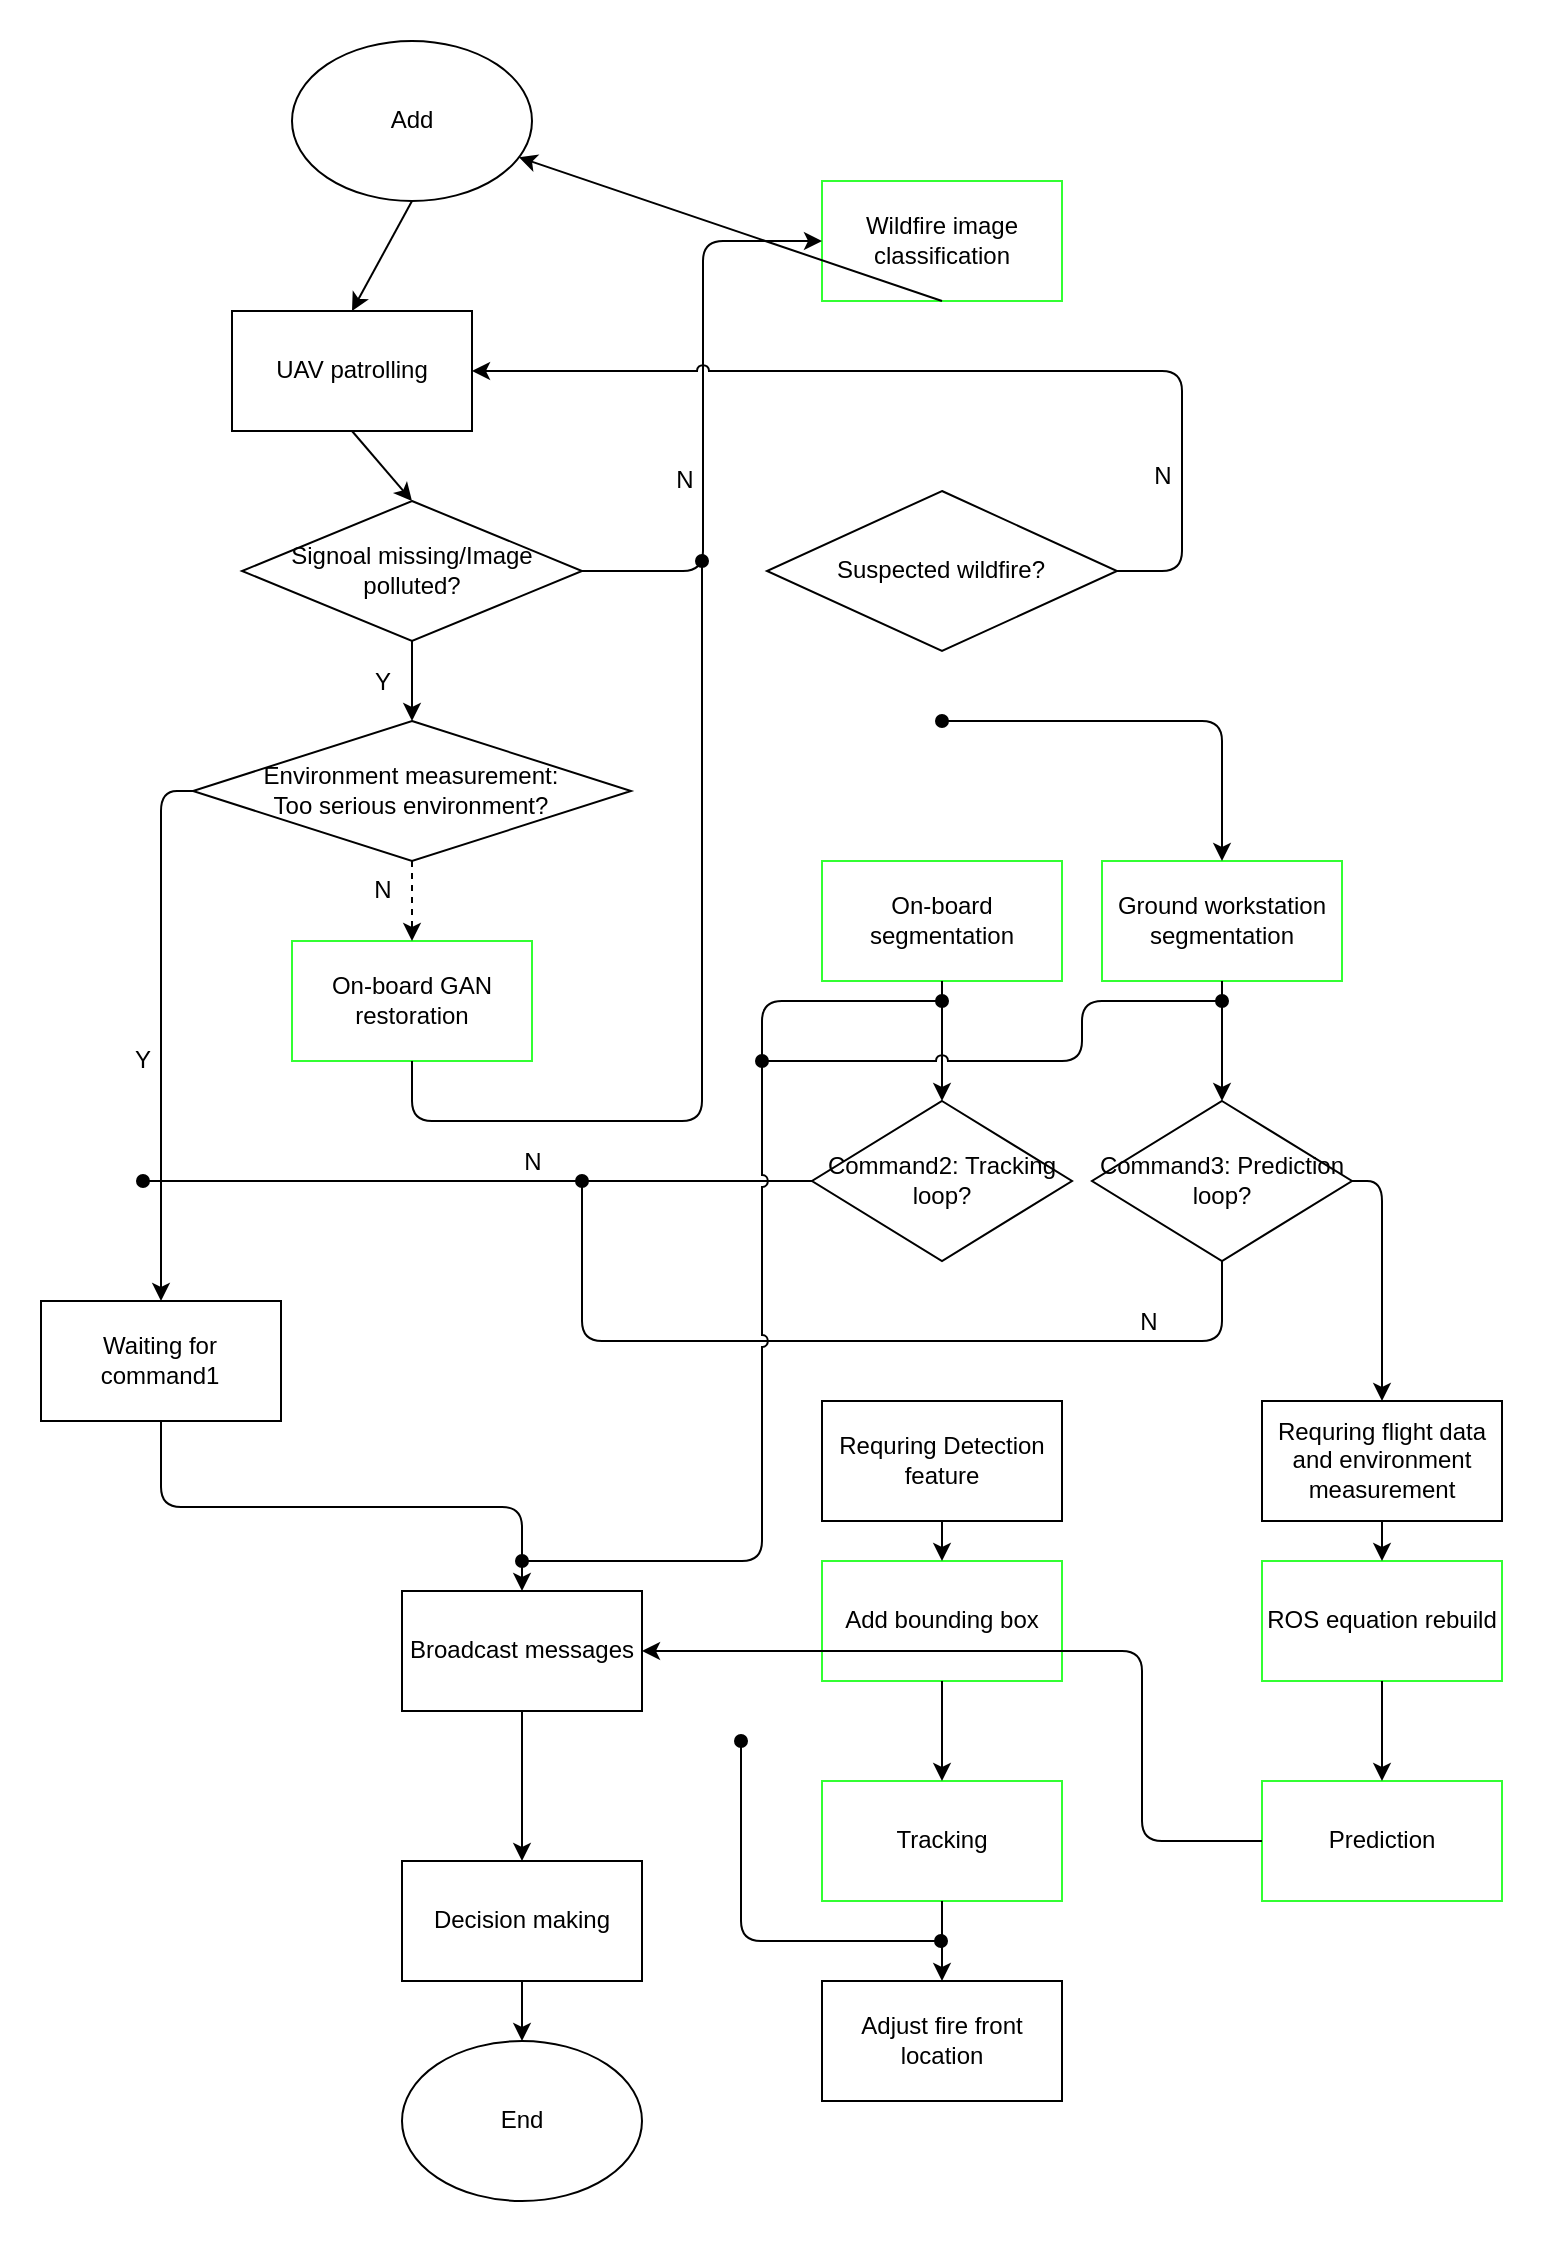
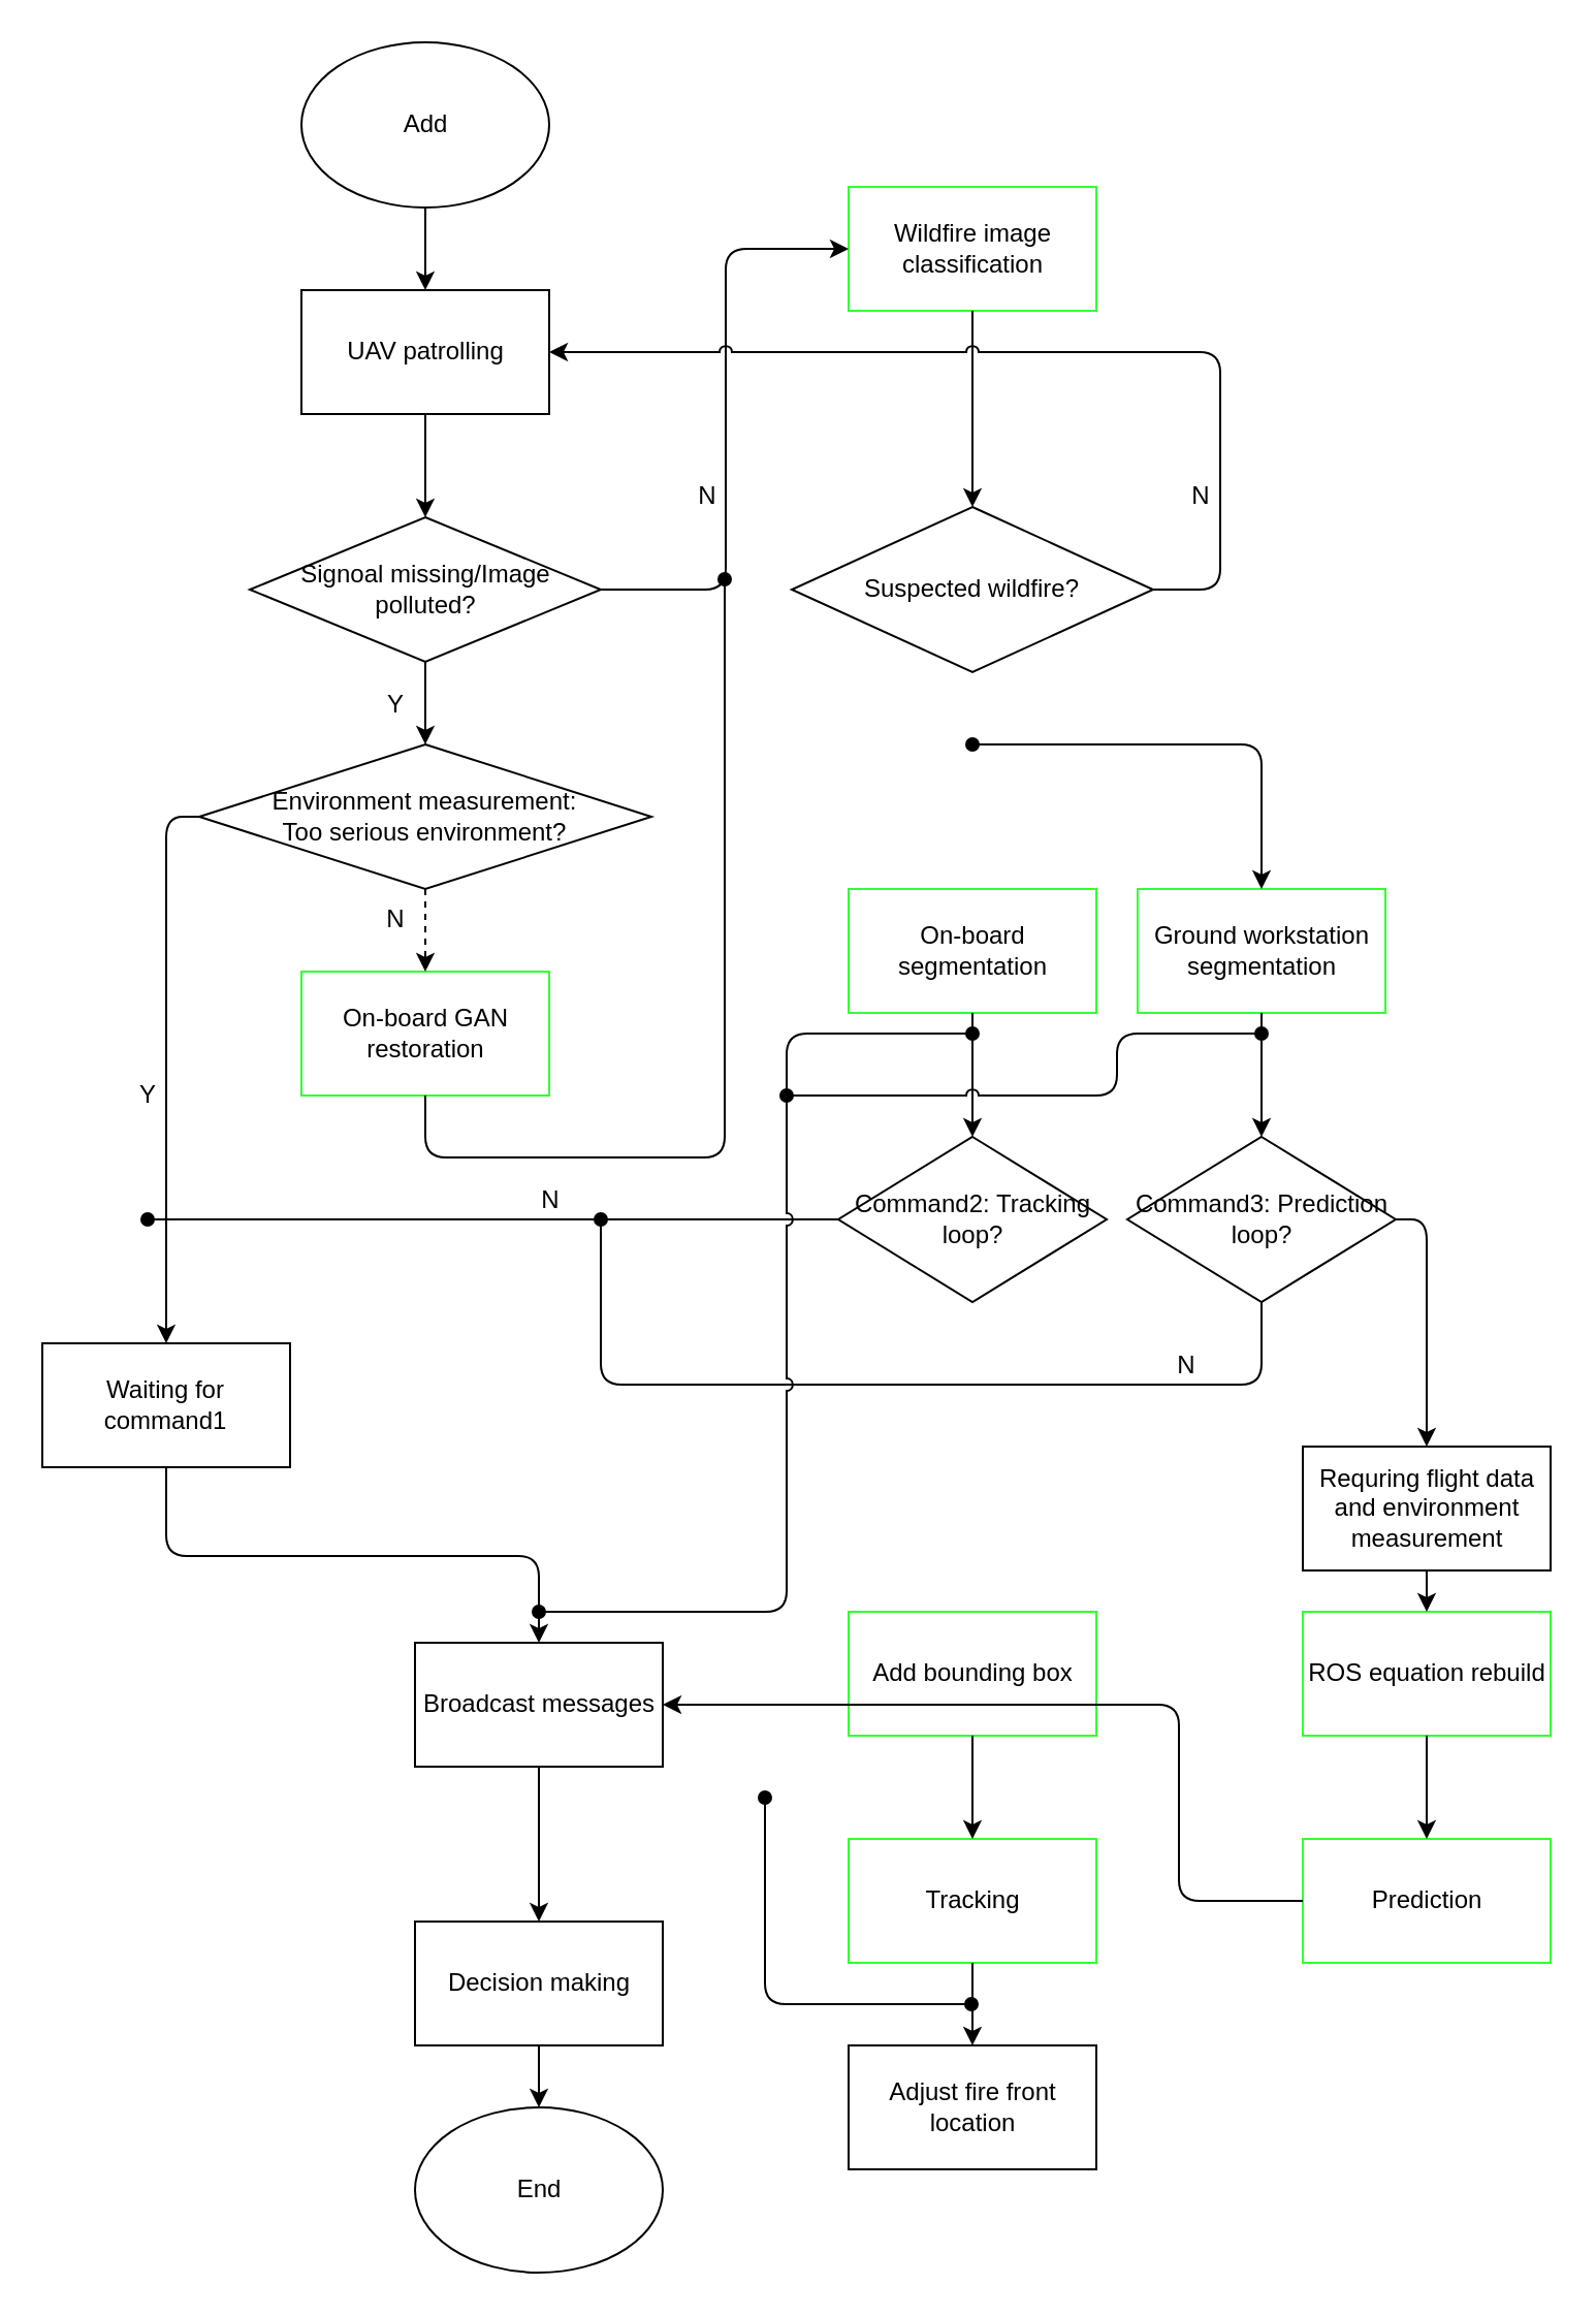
- <mxCell id="19" value="" style="endArrow=classic;html=1;exitX=0.5;exitY=1;exitDx=0;exitDy=0;" parent="1" source="3" target="55" edge="1"><mxGeometry width="50" height="50" relative="1" as="geometry"><mxPoint x="580.5" y="260" as="sourcePoint" /><mxPoint x="630.5" y="210" as="targetPoint" /></mxGeometry></mxCell>
+ <mxCell id="19" value="" style="endArrow=classic;html=1;exitX=0.5;exitY=1;exitDx=0;exitDy=0;entryX=0.5;entryY=0;entryDx=0;entryDy=0;" parent="1" source="3" target="18" edge="1"><mxGeometry width="50" height="50" relative="1" as="geometry"><mxPoint x="580.5" y="260" as="sourcePoint" /><mxPoint x="630.5" y="210" as="targetPoint" /></mxGeometry></mxCell>
- <mxCell id="2" value="UAV patrolling" style="rounded=0;whiteSpace=wrap;html=1;" parent="1" vertex="1"><mxGeometry x="115.5" y="155" width="120" height="60" as="geometry" /></mxCell>
+ <mxCell id="2" value="UAV patrolling" style="rounded=0;whiteSpace=wrap;html=1;" parent="1" vertex="1"><mxGeometry x="145.5" y="140" width="120" height="60" as="geometry" /></mxCell>
- <mxCell id="31" value="Requring Detection feature" style="rounded=0;whiteSpace=wrap;html=1;" parent="1" vertex="1"><mxGeometry x="410.5" y="700" width="120" height="60" as="geometry" /></mxCell>
- <mxCell id="36" value="" style="endArrow=classic;html=1;exitX=0.5;exitY=1;exitDx=0;exitDy=0;entryX=0.5;entryY=0;entryDx=0;entryDy=0;" parent="1" source="31" target="34" edge="1"><mxGeometry width="50" height="50" relative="1" as="geometry"><mxPoint x="340.5" y="820" as="sourcePoint" /><mxPoint x="390.5" y="770" as="targetPoint" /></mxGeometry></mxCell>
